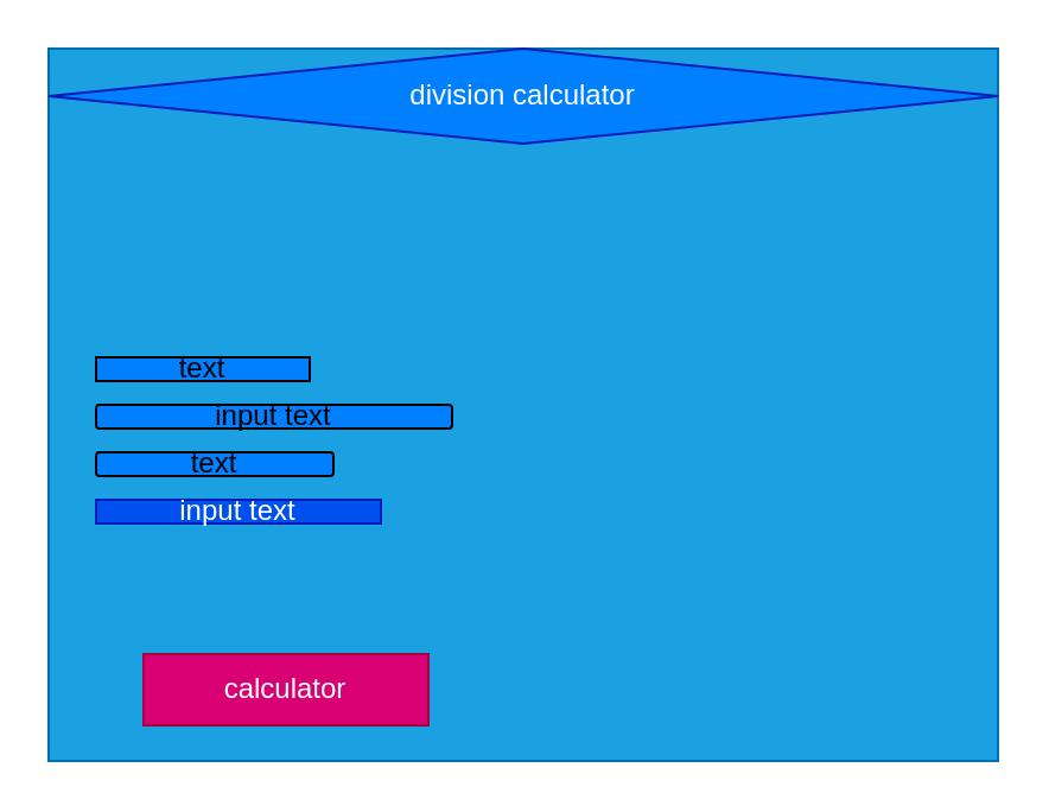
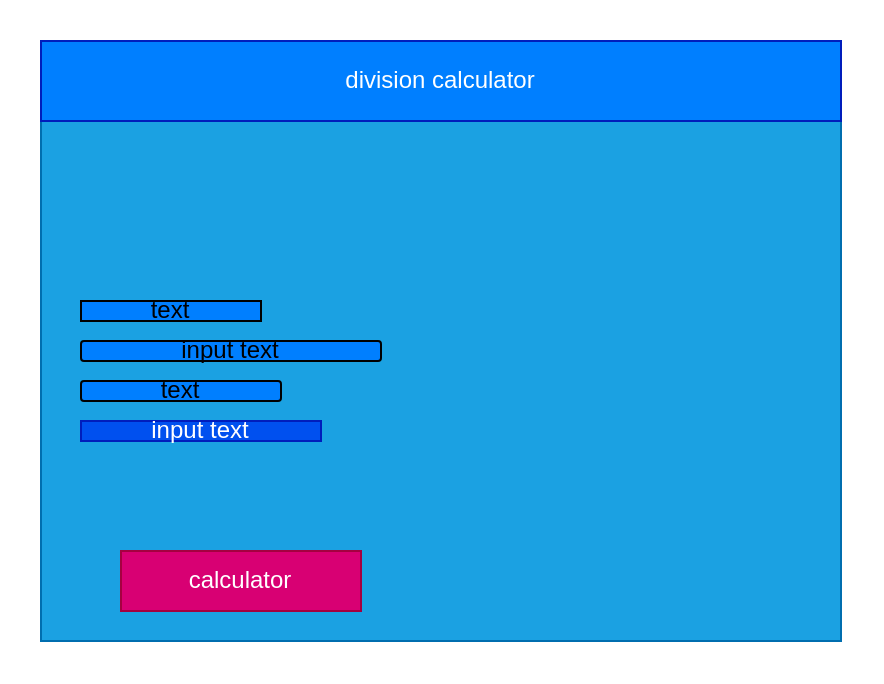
- <mxCell id="3" value="division calculator" style="rhombus;whiteSpace=wrap;html=1;fillColor=#007FFF;fontColor=#ffffff;strokeColor=#001DBC;" parent="1" vertex="1"><mxGeometry x="20" y="20" width="400" height="40" as="geometry" /></mxCell>
+ <mxCell id="3" value="division calculator" style="rounded=0;whiteSpace=wrap;html=1;fillColor=#007FFF;fontColor=#ffffff;strokeColor=#001DBC;" parent="1" vertex="1"><mxGeometry x="20" y="20" width="400" height="40" as="geometry" /></mxCell>
